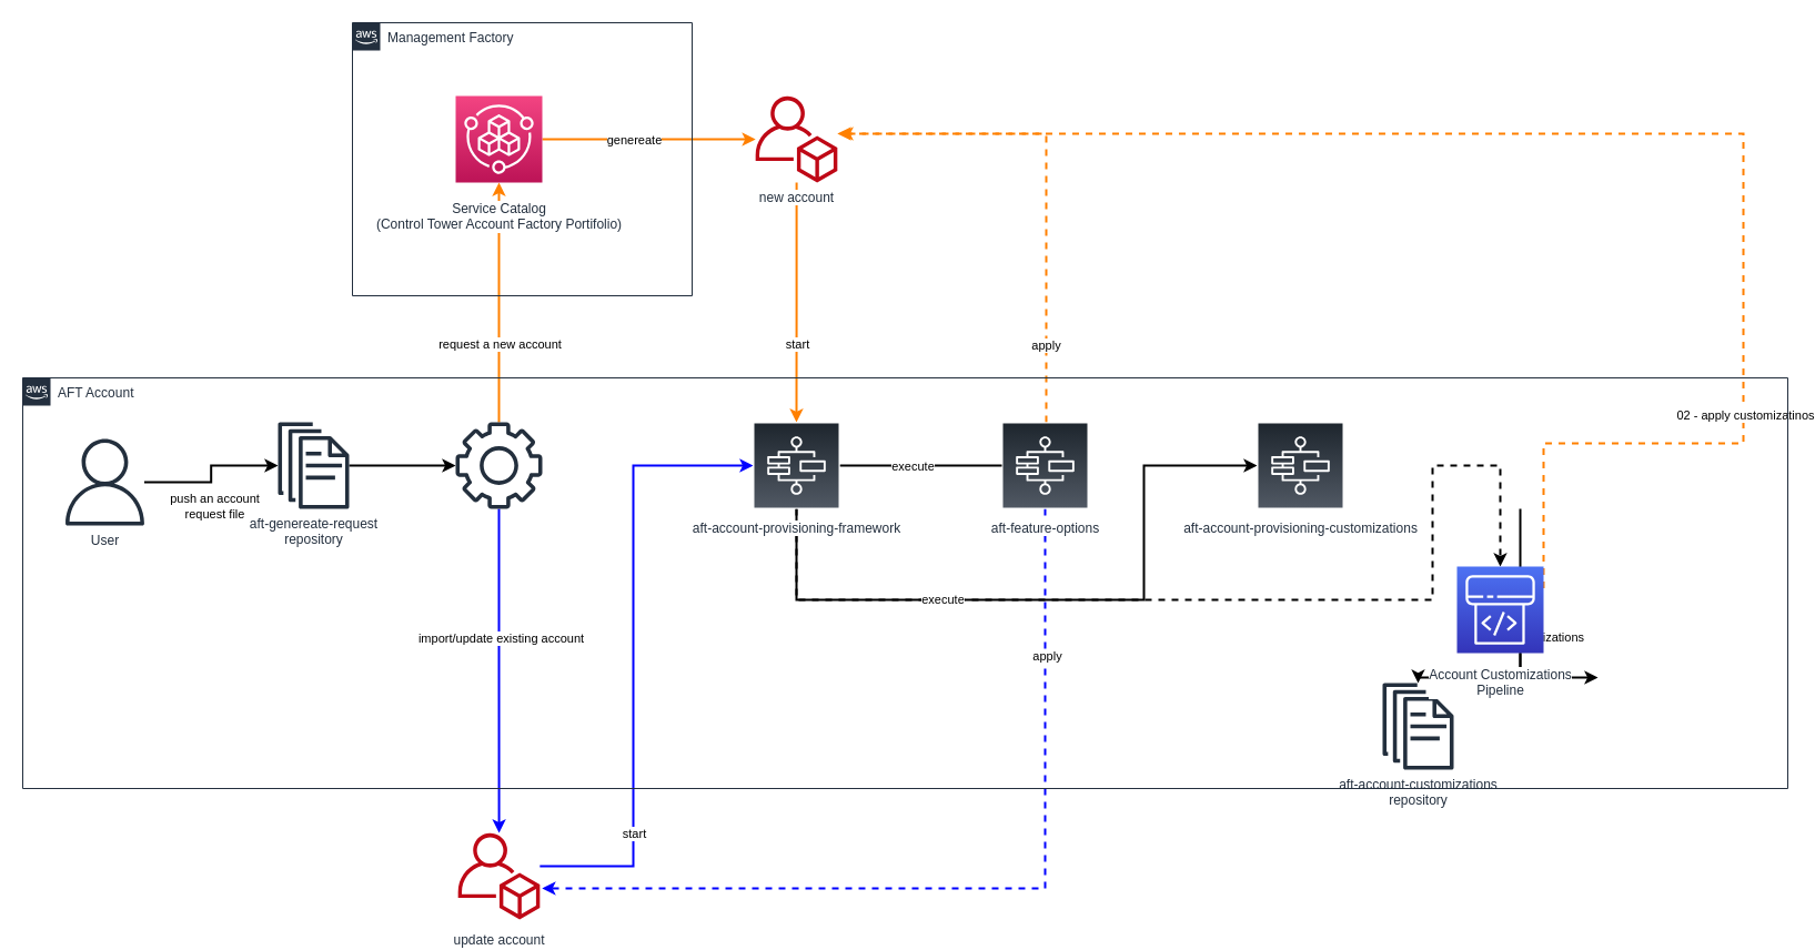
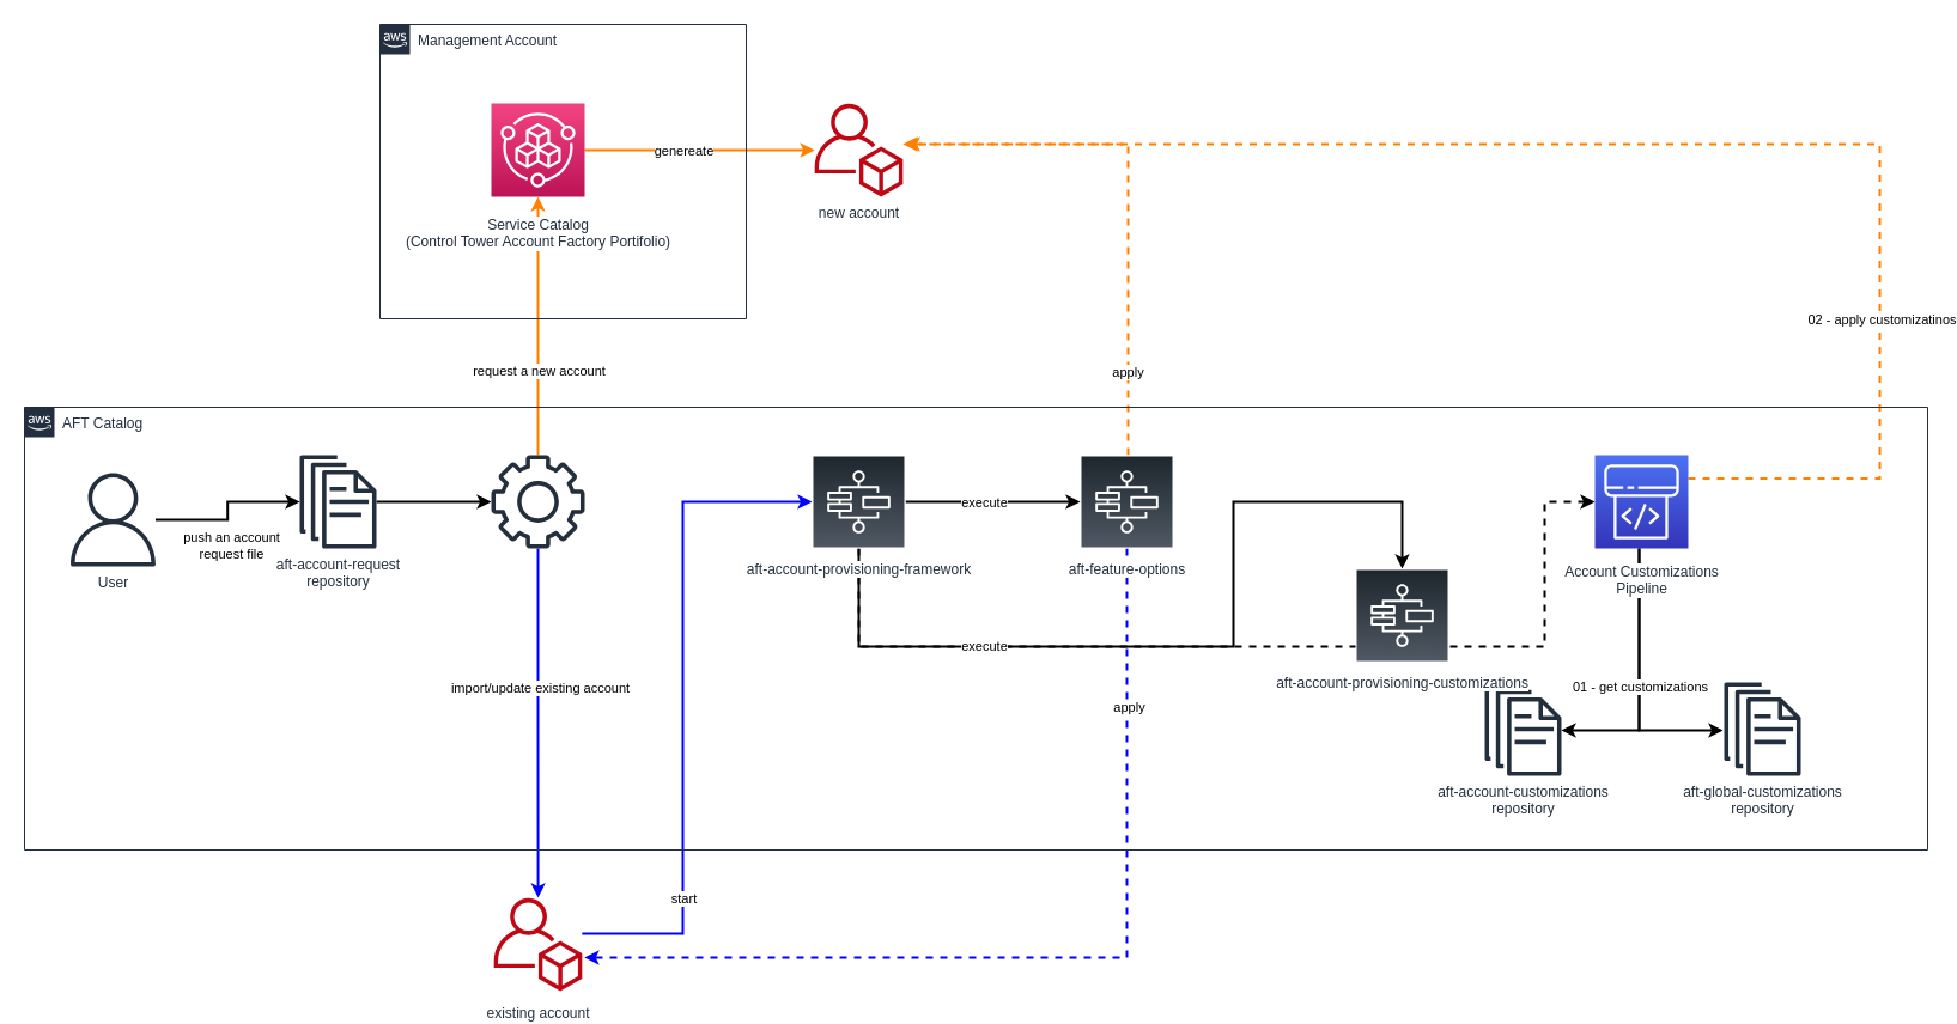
- <mxCell id="26" value="Management Factory" style="points=[[0,0],[0.25,0],[0.5,0],[0.75,0],[1,0],[1,0.25],[1,0.5],[1,0.75],[1,1],[0.75,1],[0.5,1],[0.25,1],[0,1],[0,0.75],[0,0.5],[0,0.25]];outlineConnect=0;gradientColor=none;html=1;whiteSpace=wrap;fontSize=12;fontStyle=0;container=1;pointerEvents=0;collapsible=0;recursiveResize=0;shape=mxgraph.aws4.group;grIcon=mxgraph.aws4.group_aws_cloud_alt;strokeColor=#232F3E;fillColor=none;verticalAlign=top;align=left;spacingLeft=30;fontColor=#232F3E;dashed=0;labelBackgroundColor=default;" parent="1" vertex="1"><mxGeometry x="317" y="20" width="306" height="246" as="geometry" /></mxCell>
+ <mxCell id="26" value="Management Account" style="points=[[0,0],[0.25,0],[0.5,0],[0.75,0],[1,0],[1,0.25],[1,0.5],[1,0.75],[1,1],[0.75,1],[0.5,1],[0.25,1],[0,1],[0,0.75],[0,0.5],[0,0.25]];outlineConnect=0;gradientColor=none;html=1;whiteSpace=wrap;fontSize=12;fontStyle=0;container=1;pointerEvents=0;collapsible=0;recursiveResize=0;shape=mxgraph.aws4.group;grIcon=mxgraph.aws4.group_aws_cloud_alt;strokeColor=#232F3E;fillColor=none;verticalAlign=top;align=left;spacingLeft=30;fontColor=#232F3E;dashed=0;labelBackgroundColor=default;" parent="1" vertex="1"><mxGeometry x="317" y="20" width="306" height="246" as="geometry" /></mxCell>
- <mxCell id="14" style="edgeStyle=orthogonalEdgeStyle;rounded=0;orthogonalLoop=1;jettySize=auto;html=1;entryX=0.5;entryY=0;entryDx=0;entryDy=0;entryPerimeter=0;strokeColor=#FF8000;strokeWidth=2;" parent="1" source="16" target="41" edge="1"><mxGeometry relative="1" as="geometry" /></mxCell>
- <mxCell id="15" value="start" style="edgeLabel;html=1;align=center;verticalAlign=middle;resizable=0;points=[];" parent="14" vertex="1" connectable="0"><mxGeometry x="-0.451" relative="1" as="geometry"><mxPoint y="86" as="offset" /></mxGeometry></mxCell>
- <mxCell id="28" value="AFT Account" style="points=[[0,0],[0.25,0],[0.5,0],[0.75,0],[1,0],[1,0.25],[1,0.5],[1,0.75],[1,1],[0.75,1],[0.5,1],[0.25,1],[0,1],[0,0.75],[0,0.5],[0,0.25]];outlineConnect=0;gradientColor=none;html=1;whiteSpace=wrap;fontSize=12;fontStyle=0;container=1;pointerEvents=0;collapsible=0;recursiveResize=0;shape=mxgraph.aws4.group;grIcon=mxgraph.aws4.group_aws_cloud_alt;strokeColor=#232F3E;fillColor=none;verticalAlign=top;align=left;spacingLeft=30;fontColor=#232F3E;dashed=0;labelBackgroundColor=default;" parent="1" vertex="1"><mxGeometry y="340" width="1590" height="370" as="geometry" x="20" /></mxCell>
+ <mxCell id="28" value="AFT Catalog" style="points=[[0,0],[0.25,0],[0.5,0],[0.75,0],[1,0],[1,0.25],[1,0.5],[1,0.75],[1,1],[0.75,1],[0.5,1],[0.25,1],[0,1],[0,0.75],[0,0.5],[0,0.25]];outlineConnect=0;gradientColor=none;html=1;whiteSpace=wrap;fontSize=12;fontStyle=0;container=1;pointerEvents=0;collapsible=0;recursiveResize=0;shape=mxgraph.aws4.group;grIcon=mxgraph.aws4.group_aws_cloud_alt;strokeColor=#232F3E;fillColor=none;verticalAlign=top;align=left;spacingLeft=30;fontColor=#232F3E;dashed=0;labelBackgroundColor=default;" parent="1" vertex="1"><mxGeometry y="340" width="1590" height="370" as="geometry" x="20" /></mxCell>
- <mxCell id="30" style="edgeStyle=orthogonalEdgeStyle;rounded=0;orthogonalLoop=1;jettySize=auto;html=1;entryX=0;entryY=0.5;entryDx=0;entryDy=0;entryPerimeter=0;strokeWidth=2;endArrow=none;" parent="28" source="41" target="29" edge="1"><mxGeometry relative="1" as="geometry" /></mxCell>
+ <mxCell id="30" style="edgeStyle=orthogonalEdgeStyle;rounded=0;orthogonalLoop=1;jettySize=auto;html=1;entryX=0;entryY=0.5;entryDx=0;entryDy=0;entryPerimeter=0;strokeWidth=2;" parent="28" source="41" target="29" edge="1"><mxGeometry relative="1" as="geometry" /></mxCell>
- <mxCell id="42" value="&lt;span style=&quot;&quot;&gt;&#09;&lt;/span&gt;aft-account-provisioning-customizations" style="sketch=0;outlineConnect=0;fontColor=#232F3E;gradientColor=#505863;strokeColor=#ffffff;fillColor=#1E262E;dashed=0;verticalLabelPosition=bottom;verticalAlign=top;align=center;html=1;fontSize=12;fontStyle=0;spacing=0;shape=mxgraph.aws4.productIcon;prIcon=mxgraph.aws4.step_functions;fontFamily=Helvetica;spacingTop=6;labelPosition=center;labelBackgroundColor=default;" parent="28" vertex="1"><mxGeometry x="1112" y="40" width="78" height="78" as="geometry" /></mxCell>
+ <mxCell id="42" value="&lt;span style=&quot;&quot;&gt;&#09;&lt;/span&gt;aft-account-provisioning-customizations" style="sketch=0;outlineConnect=0;fontColor=#232F3E;gradientColor=#505863;strokeColor=#ffffff;fillColor=#1E262E;dashed=0;verticalLabelPosition=bottom;verticalAlign=top;align=center;html=1;fontSize=12;fontStyle=0;spacing=0;shape=mxgraph.aws4.productIcon;prIcon=mxgraph.aws4.step_functions;fontFamily=Helvetica;spacingTop=6;labelPosition=center;labelBackgroundColor=default;" parent="28" vertex="1"><mxGeometry x="1112" y="135" width="78" height="78" as="geometry" /></mxCell>
- <mxCell id="6" value="aft-genereate-request&lt;br&gt;repository" style="sketch=0;outlineConnect=0;fontColor=#232F3E;gradientColor=none;fillColor=#232F3D;strokeColor=none;dashed=0;verticalLabelPosition=bottom;verticalAlign=top;align=center;html=1;fontSize=12;fontStyle=0;aspect=fixed;pointerEvents=1;shape=mxgraph.aws4.documents;" parent="1" vertex="1"><mxGeometry x="250" y="380" width="64" height="78" as="geometry" /></mxCell>
+ <mxCell id="6" value="aft-account-request&lt;br&gt;repository" style="sketch=0;outlineConnect=0;fontColor=#232F3E;gradientColor=none;fillColor=#232F3D;strokeColor=none;dashed=0;verticalLabelPosition=bottom;verticalAlign=top;align=center;html=1;fontSize=12;fontStyle=0;aspect=fixed;pointerEvents=1;shape=mxgraph.aws4.documents;" parent="1" vertex="1"><mxGeometry x="250" y="380" width="64" height="78" as="geometry" /></mxCell>
- <mxCell id="40" value="Account Customizations&lt;br&gt;Pipeline" style="sketch=0;points=[[0,0,0],[0.25,0,0],[0.5,0,0],[0.75,0,0],[1,0,0],[0,1,0],[0.25,1,0],[0.5,1,0],[0.75,1,0],[1,1,0],[0,0.25,0],[0,0.5,0],[0,0.75,0],[1,0.25,0],[1,0.5,0],[1,0.75,0]];outlineConnect=0;fontColor=#232F3E;gradientColor=#4D72F3;gradientDirection=north;fillColor=#3334B9;strokeColor=#ffffff;dashed=0;verticalLabelPosition=bottom;verticalAlign=top;align=center;html=1;fontSize=12;fontStyle=0;aspect=fixed;shape=mxgraph.aws4.resourceIcon;resIcon=mxgraph.aws4.codepipeline;labelBackgroundColor=default;spacingTop=6;" parent="28" vertex="1"><mxGeometry x="1292" y="170" width="78" height="78" as="geometry" /></mxCell>
+ <mxCell id="40" value="Account Customizations&lt;br&gt;Pipeline" style="sketch=0;points=[[0,0,0],[0.25,0,0],[0.5,0,0],[0.75,0,0],[1,0,0],[0,1,0],[0.25,1,0],[0.5,1,0],[0.75,1,0],[1,1,0],[0,0.25,0],[0,0.5,0],[0,0.75,0],[1,0.25,0],[1,0.5,0],[1,0.75,0]];outlineConnect=0;fontColor=#232F3E;gradientColor=#4D72F3;gradientDirection=north;fillColor=#3334B9;strokeColor=#ffffff;dashed=0;verticalLabelPosition=bottom;verticalAlign=top;align=center;html=1;fontSize=12;fontStyle=0;aspect=fixed;shape=mxgraph.aws4.resourceIcon;resIcon=mxgraph.aws4.codepipeline;labelBackgroundColor=default;spacingTop=6;" parent="28" vertex="1"><mxGeometry x="1312" y="40" width="78" height="78" as="geometry" /></mxCell>
+ <mxCell id="36" value="aft-global-customizations&lt;br&gt;repository" style="sketch=0;outlineConnect=0;fontColor=#232F3E;gradientColor=none;fillColor=#232F3D;strokeColor=none;dashed=0;verticalLabelPosition=bottom;verticalAlign=top;align=center;html=1;fontSize=12;fontStyle=0;aspect=fixed;pointerEvents=1;shape=mxgraph.aws4.documents;" parent="28" vertex="1"><mxGeometry x="1420" y="230" width="64" height="78" as="geometry" /></mxCell>
- <mxCell id="35" value="aft-account-customizations&lt;br&gt;repository" style="sketch=0;outlineConnect=0;fontColor=#232F3E;gradientColor=none;fillColor=#232F3D;strokeColor=none;dashed=0;verticalLabelPosition=bottom;verticalAlign=top;align=center;html=1;fontSize=12;fontStyle=0;aspect=fixed;pointerEvents=1;shape=mxgraph.aws4.documents;" parent="28" vertex="1"><mxGeometry x="1225" y="275" width="64" height="78" as="geometry" /></mxCell>
+ <mxCell id="35" value="aft-account-customizations&lt;br&gt;repository" style="sketch=0;outlineConnect=0;fontColor=#232F3E;gradientColor=none;fillColor=#232F3D;strokeColor=none;dashed=0;verticalLabelPosition=bottom;verticalAlign=top;align=center;html=1;fontSize=12;fontStyle=0;aspect=fixed;pointerEvents=1;shape=mxgraph.aws4.documents;" parent="28" vertex="1"><mxGeometry x="1220" y="230" width="64" height="78" as="geometry" /></mxCell>
- <mxCell id="25" value="update account" style="sketch=0;outlineConnect=0;fontColor=#232F3E;gradientColor=none;fillColor=#BF0816;strokeColor=none;dashed=0;verticalLabelPosition=bottom;verticalAlign=top;align=center;html=1;fontSize=12;fontStyle=0;aspect=fixed;pointerEvents=1;shape=mxgraph.aws4.organizations_account;labelBackgroundColor=default;spacingTop=5;" parent="1" vertex="1"><mxGeometry x="412" y="750" width="74" height="78" as="geometry" /></mxCell>
+ <mxCell id="25" value="existing account" style="sketch=0;outlineConnect=0;fontColor=#232F3E;gradientColor=none;fillColor=#BF0816;strokeColor=none;dashed=0;verticalLabelPosition=bottom;verticalAlign=top;align=center;html=1;fontSize=12;fontStyle=0;aspect=fixed;pointerEvents=1;shape=mxgraph.aws4.organizations_account;labelBackgroundColor=default;spacingTop=5;" parent="1" vertex="1"><mxGeometry x="412" y="750" width="74" height="78" as="geometry" /></mxCell>
